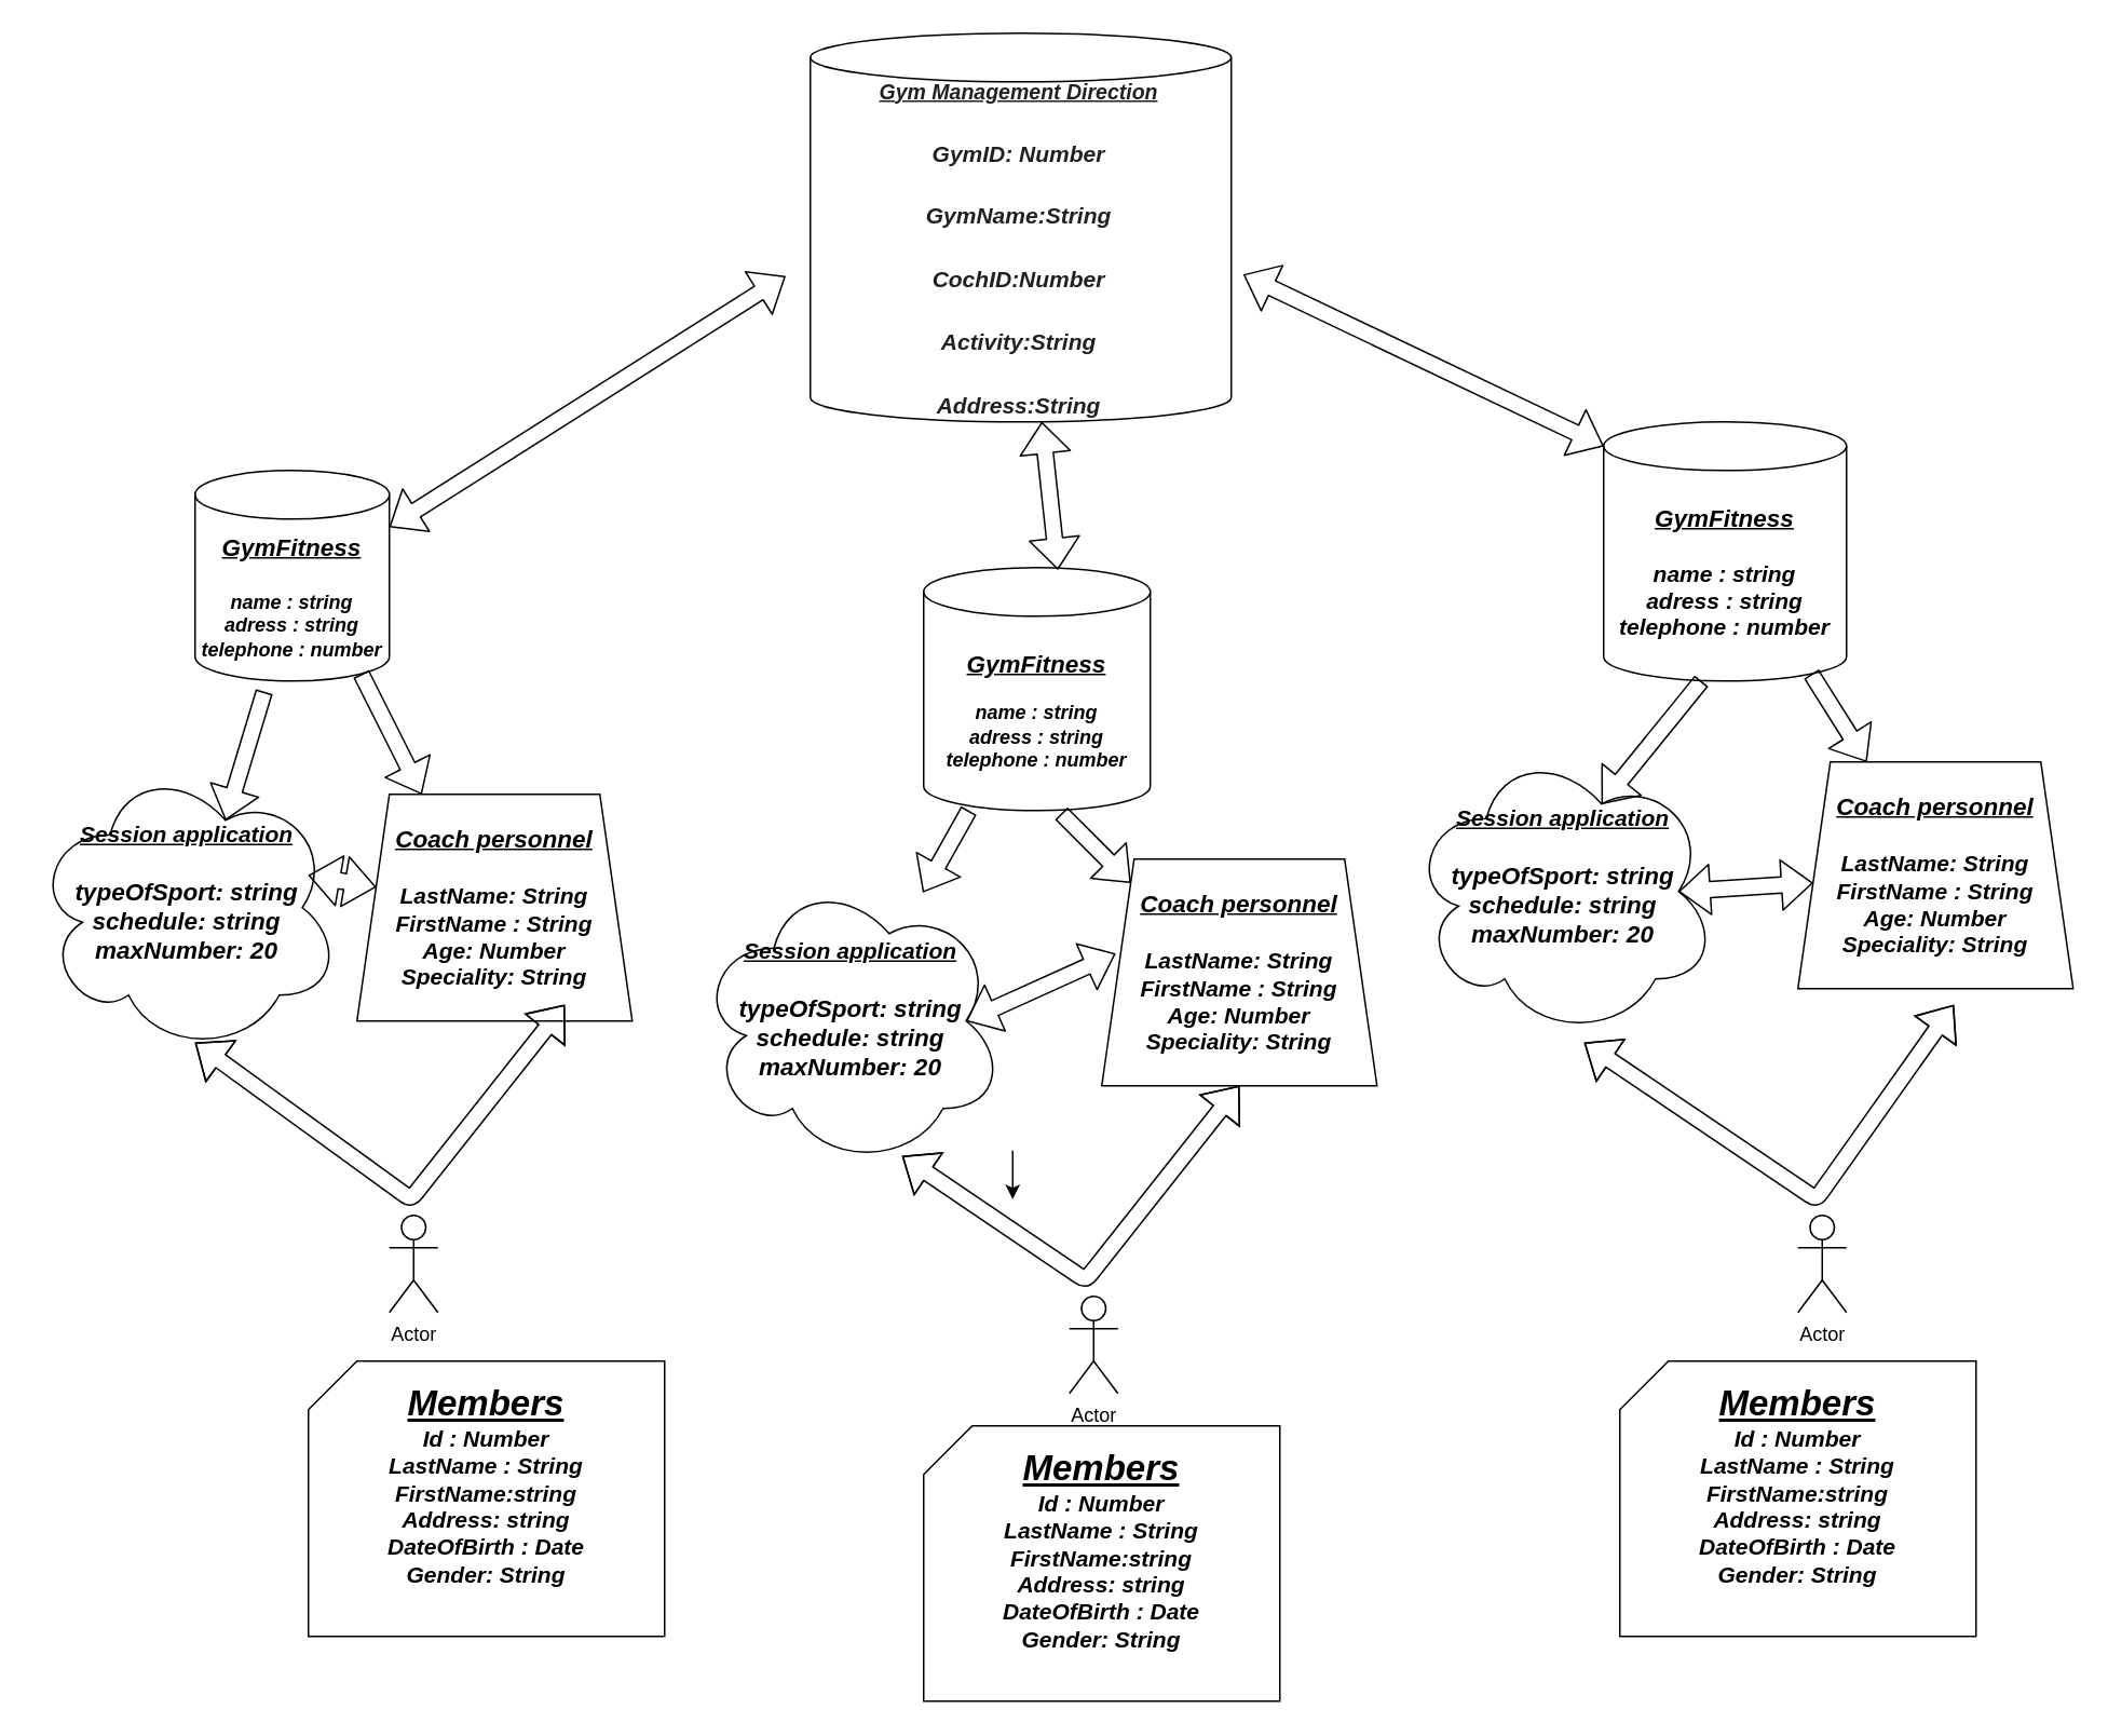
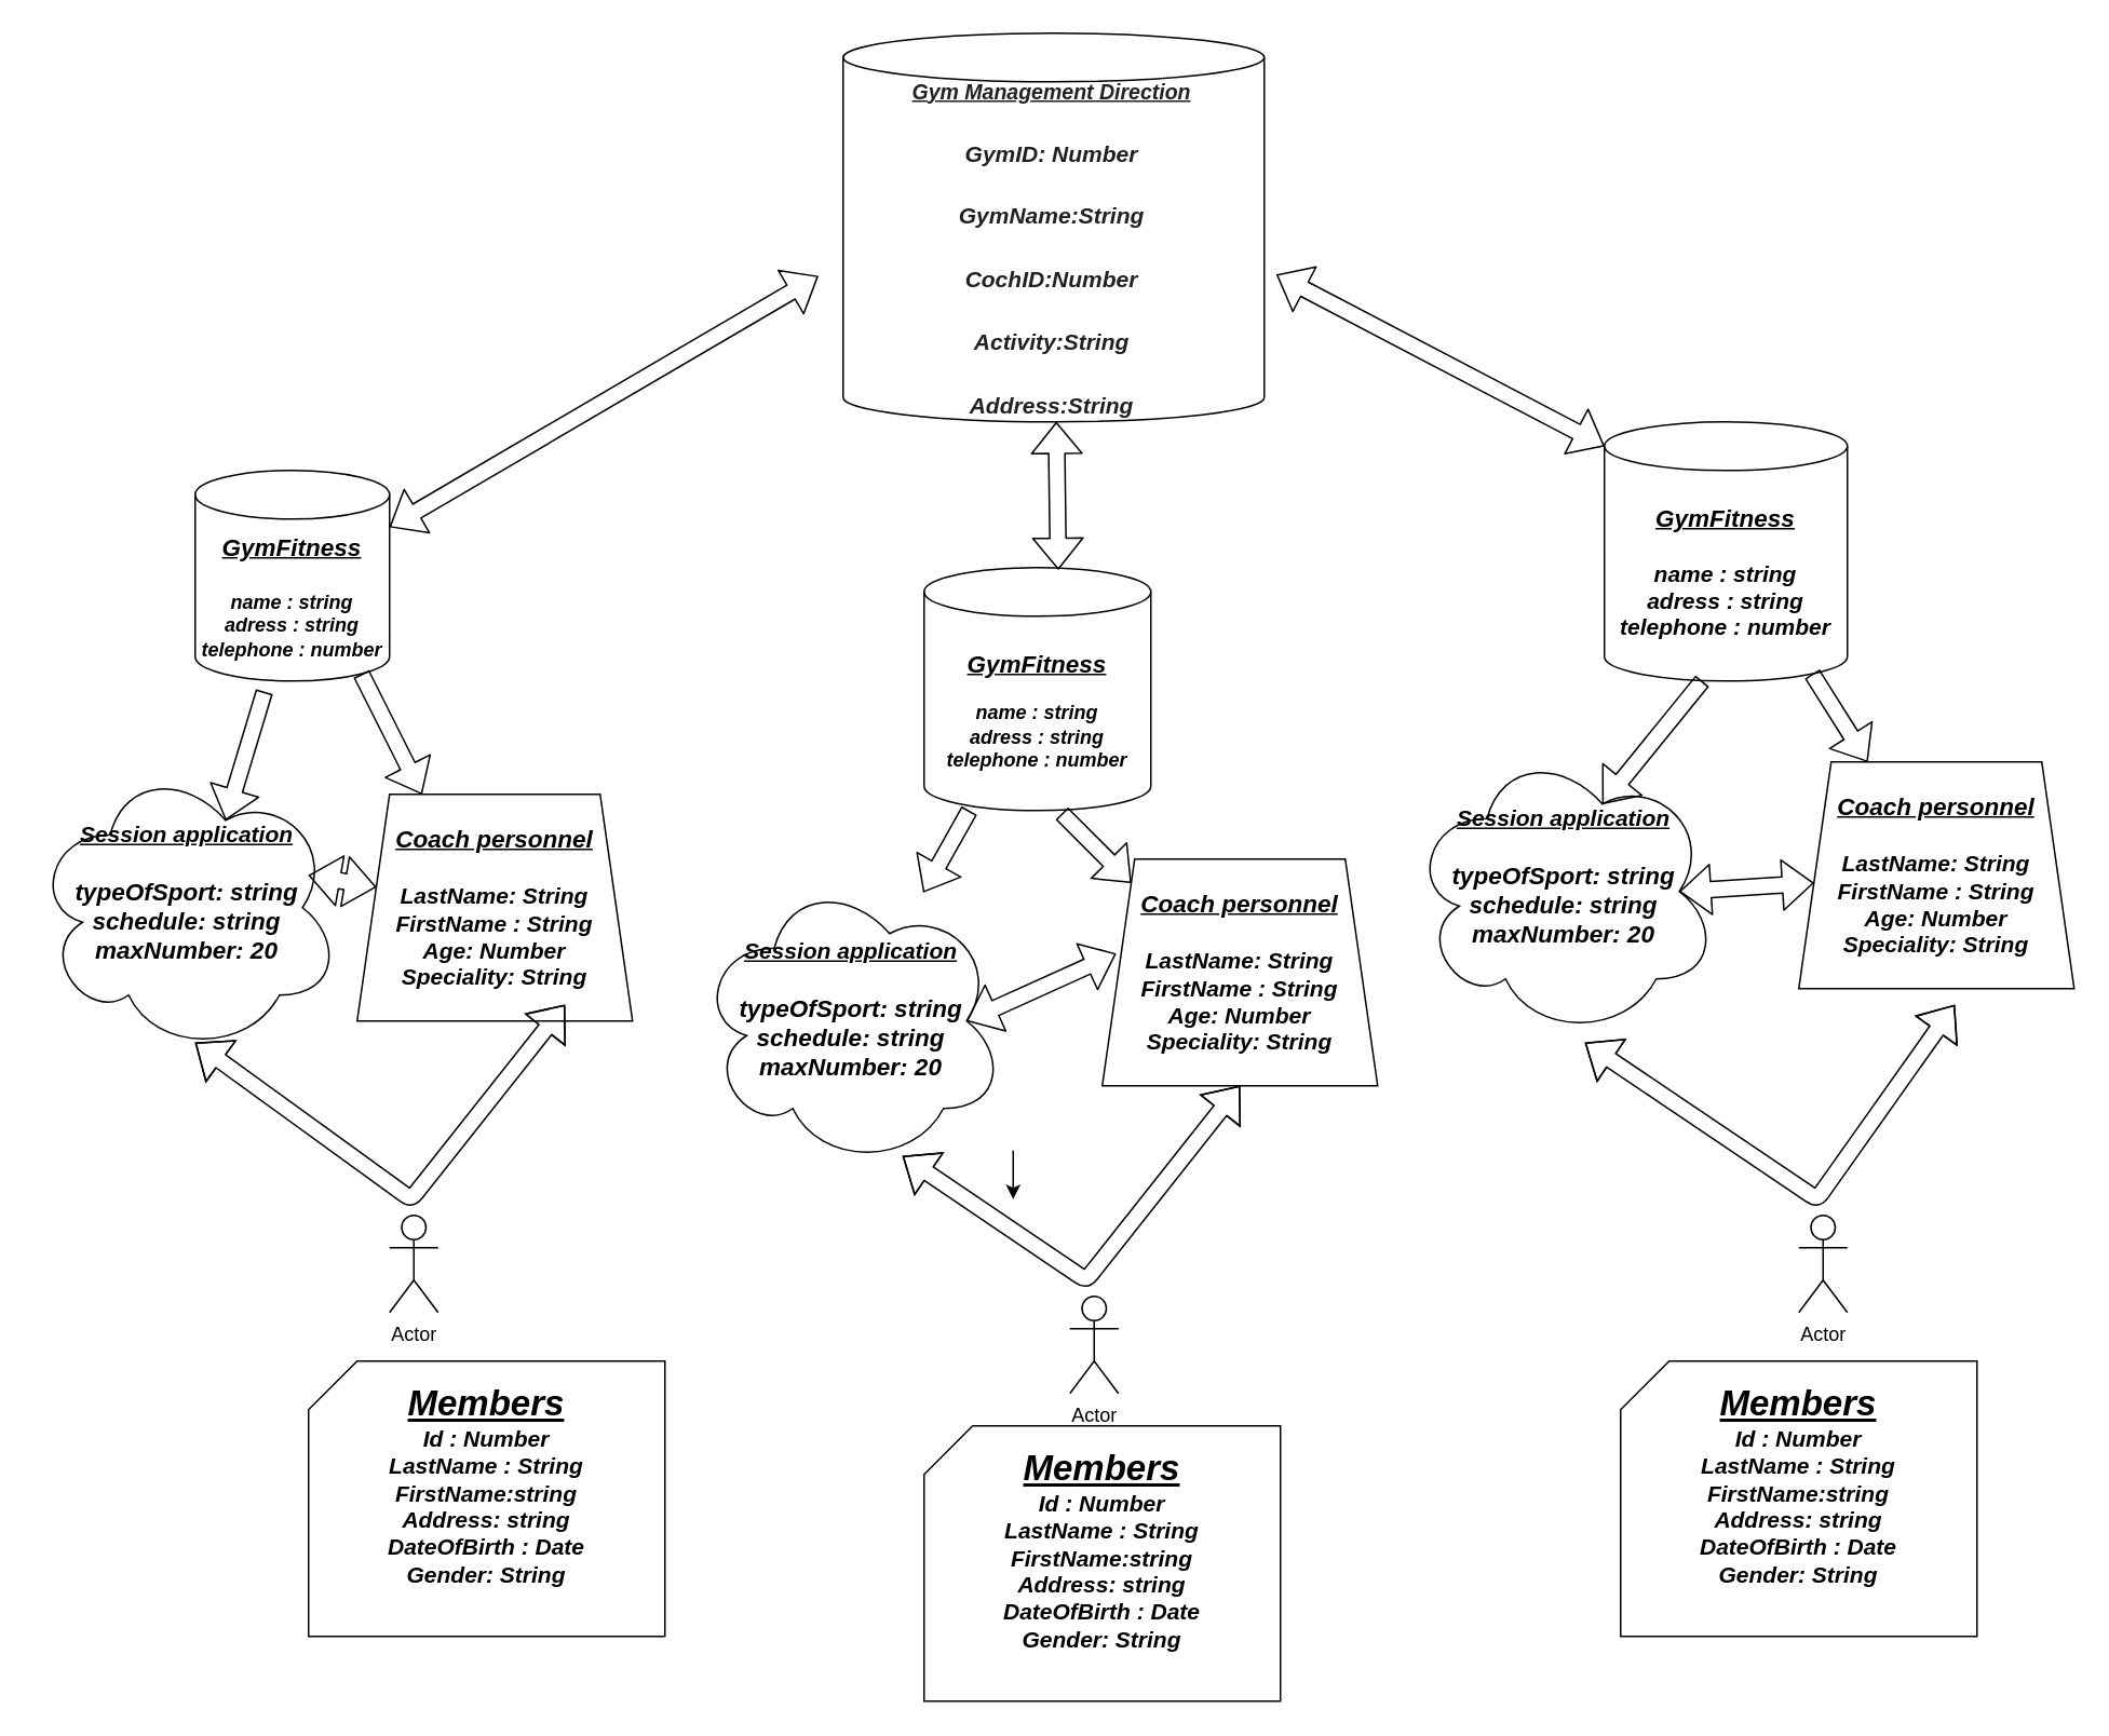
- <mxCell id="2" value="&lt;pre class=&quot;tw-data-text tw-text-large XcVN5d tw-ta&quot; id=&quot;tw-target-text&quot; dir=&quot;ltr&quot; style=&quot;line-height: 36px ; border: none ; padding: 2px 0.14em 2px 0px ; position: relative ; margin-top: -2px ; margin-bottom: -2px ; resize: none ; font-family: inherit ; overflow: hidden ; width: 294px ; overflow-wrap: break-word ; color: rgb(32 , 33 , 36) ; font-size: 13px&quot;&gt;&lt;span lang=&quot;en&quot;&gt;&lt;u&gt;&lt;font style=&quot;font-size: 13px&quot;&gt;&lt;i&gt;&lt;b&gt;Gym Management Direction&lt;/b&gt;&lt;/i&gt;&lt;/font&gt;&lt;/u&gt;&lt;/span&gt;&lt;/pre&gt;&lt;pre class=&quot;tw-data-text tw-text-large XcVN5d tw-ta&quot; id=&quot;tw-target-text&quot; dir=&quot;ltr&quot; style=&quot;line-height: 36px ; border: none ; padding: 2px 0.14em 2px 0px ; position: relative ; margin-top: -2px ; margin-bottom: -2px ; resize: none ; font-family: inherit ; overflow: hidden ; width: 294px ; overflow-wrap: break-word ; color: rgb(32 , 33 , 36) ; font-size: 14px&quot;&gt;&lt;span lang=&quot;en&quot;&gt;&lt;b&gt;&lt;i&gt;&lt;font style=&quot;font-size: 14px&quot;&gt;GymID: Number&lt;/font&gt;&lt;/i&gt;&lt;/b&gt;&lt;/span&gt;&lt;/pre&gt;&lt;pre class=&quot;tw-data-text tw-text-large XcVN5d tw-ta&quot; id=&quot;tw-target-text&quot; dir=&quot;ltr&quot; style=&quot;line-height: 36px ; border: none ; padding: 2px 0.14em 2px 0px ; position: relative ; margin-top: -2px ; margin-bottom: -2px ; resize: none ; font-family: inherit ; overflow: hidden ; width: 294px ; overflow-wrap: break-word ; color: rgb(32 , 33 , 36)&quot;&gt;&lt;span lang=&quot;en&quot;&gt;&lt;b&gt;&lt;i&gt;&lt;font style=&quot;font-size: 14px&quot;&gt;GymName:String&lt;/font&gt;&lt;/i&gt;&lt;/b&gt;&lt;/span&gt;&lt;/pre&gt;&lt;pre class=&quot;tw-data-text tw-text-large XcVN5d tw-ta&quot; id=&quot;tw-target-text&quot; dir=&quot;ltr&quot; style=&quot;line-height: 36px ; border: none ; padding: 2px 0.14em 2px 0px ; position: relative ; margin-top: -2px ; margin-bottom: -2px ; resize: none ; font-family: inherit ; overflow: hidden ; width: 294px ; overflow-wrap: break-word ; color: rgb(32 , 33 , 36)&quot;&gt;&lt;span lang=&quot;en&quot;&gt;&lt;b&gt;&lt;i&gt;&lt;font style=&quot;font-size: 14px&quot;&gt;CochID:Number&lt;/font&gt;&lt;/i&gt;&lt;/b&gt;&lt;/span&gt;&lt;/pre&gt;&lt;pre class=&quot;tw-data-text tw-text-large XcVN5d tw-ta&quot; id=&quot;tw-target-text&quot; dir=&quot;ltr&quot; style=&quot;line-height: 36px ; border: none ; padding: 2px 0.14em 2px 0px ; position: relative ; margin-top: -2px ; margin-bottom: -2px ; resize: none ; font-family: inherit ; overflow: hidden ; width: 294px ; overflow-wrap: break-word ; color: rgb(32 , 33 , 36)&quot;&gt;&lt;b&gt;&lt;i&gt;&lt;font style=&quot;font-size: 14px&quot;&gt;Activity:String&lt;/font&gt;&lt;/i&gt;&lt;/b&gt;&lt;/pre&gt;&lt;pre class=&quot;tw-data-text tw-text-large XcVN5d tw-ta&quot; id=&quot;tw-target-text&quot; dir=&quot;ltr&quot; style=&quot;line-height: 36px ; border: none ; padding: 2px 0.14em 2px 0px ; position: relative ; margin-top: -2px ; margin-bottom: -2px ; resize: none ; font-family: inherit ; overflow: hidden ; width: 294px ; overflow-wrap: break-word ; color: rgb(32 , 33 , 36)&quot;&gt;&lt;b&gt;&lt;i&gt;&lt;font style=&quot;font-size: 14px&quot;&gt;Address:String&lt;/font&gt;&lt;/i&gt;&lt;/b&gt;&lt;/pre&gt;" style="shape=cylinder3;whiteSpace=wrap;html=1;boundedLbl=1;backgroundOutline=1;size=15;align=center;" vertex="1" parent="1"><mxGeometry x="500" y="20" width="260" height="240" as="geometry" /></mxCell>
+ <mxCell id="2" value="&lt;pre class=&quot;tw-data-text tw-text-large XcVN5d tw-ta&quot; id=&quot;tw-target-text&quot; dir=&quot;ltr&quot; style=&quot;line-height: 36px ; border: none ; padding: 2px 0.14em 2px 0px ; position: relative ; margin-top: -2px ; margin-bottom: -2px ; resize: none ; font-family: inherit ; overflow: hidden ; width: 294px ; overflow-wrap: break-word ; color: rgb(32 , 33 , 36) ; font-size: 13px&quot;&gt;&lt;span lang=&quot;en&quot;&gt;&lt;u&gt;&lt;font style=&quot;font-size: 13px&quot;&gt;&lt;i&gt;&lt;b&gt;Gym Management Direction&lt;/b&gt;&lt;/i&gt;&lt;/font&gt;&lt;/u&gt;&lt;/span&gt;&lt;/pre&gt;&lt;pre class=&quot;tw-data-text tw-text-large XcVN5d tw-ta&quot; id=&quot;tw-target-text&quot; dir=&quot;ltr&quot; style=&quot;line-height: 36px ; border: none ; padding: 2px 0.14em 2px 0px ; position: relative ; margin-top: -2px ; margin-bottom: -2px ; resize: none ; font-family: inherit ; overflow: hidden ; width: 294px ; overflow-wrap: break-word ; color: rgb(32 , 33 , 36) ; font-size: 14px&quot;&gt;&lt;span lang=&quot;en&quot;&gt;&lt;b&gt;&lt;i&gt;&lt;font style=&quot;font-size: 14px&quot;&gt;GymID: Number&lt;/font&gt;&lt;/i&gt;&lt;/b&gt;&lt;/span&gt;&lt;/pre&gt;&lt;pre class=&quot;tw-data-text tw-text-large XcVN5d tw-ta&quot; id=&quot;tw-target-text&quot; dir=&quot;ltr&quot; style=&quot;line-height: 36px ; border: none ; padding: 2px 0.14em 2px 0px ; position: relative ; margin-top: -2px ; margin-bottom: -2px ; resize: none ; font-family: inherit ; overflow: hidden ; width: 294px ; overflow-wrap: break-word ; color: rgb(32 , 33 , 36)&quot;&gt;&lt;span lang=&quot;en&quot;&gt;&lt;b&gt;&lt;i&gt;&lt;font style=&quot;font-size: 14px&quot;&gt;GymName:String&lt;/font&gt;&lt;/i&gt;&lt;/b&gt;&lt;/span&gt;&lt;/pre&gt;&lt;pre class=&quot;tw-data-text tw-text-large XcVN5d tw-ta&quot; id=&quot;tw-target-text&quot; dir=&quot;ltr&quot; style=&quot;line-height: 36px ; border: none ; padding: 2px 0.14em 2px 0px ; position: relative ; margin-top: -2px ; margin-bottom: -2px ; resize: none ; font-family: inherit ; overflow: hidden ; width: 294px ; overflow-wrap: break-word ; color: rgb(32 , 33 , 36)&quot;&gt;&lt;span lang=&quot;en&quot;&gt;&lt;b&gt;&lt;i&gt;&lt;font style=&quot;font-size: 14px&quot;&gt;CochID:Number&lt;/font&gt;&lt;/i&gt;&lt;/b&gt;&lt;/span&gt;&lt;/pre&gt;&lt;pre class=&quot;tw-data-text tw-text-large XcVN5d tw-ta&quot; id=&quot;tw-target-text&quot; dir=&quot;ltr&quot; style=&quot;line-height: 36px ; border: none ; padding: 2px 0.14em 2px 0px ; position: relative ; margin-top: -2px ; margin-bottom: -2px ; resize: none ; font-family: inherit ; overflow: hidden ; width: 294px ; overflow-wrap: break-word ; color: rgb(32 , 33 , 36)&quot;&gt;&lt;b&gt;&lt;i&gt;&lt;font style=&quot;font-size: 14px&quot;&gt;Activity:String&lt;/font&gt;&lt;/i&gt;&lt;/b&gt;&lt;/pre&gt;&lt;pre class=&quot;tw-data-text tw-text-large XcVN5d tw-ta&quot; id=&quot;tw-target-text&quot; dir=&quot;ltr&quot; style=&quot;line-height: 36px ; border: none ; padding: 2px 0.14em 2px 0px ; position: relative ; margin-top: -2px ; margin-bottom: -2px ; resize: none ; font-family: inherit ; overflow: hidden ; width: 294px ; overflow-wrap: break-word ; color: rgb(32 , 33 , 36)&quot;&gt;&lt;b&gt;&lt;i&gt;&lt;font style=&quot;font-size: 14px&quot;&gt;Address:String&lt;/font&gt;&lt;/i&gt;&lt;/b&gt;&lt;/pre&gt;" style="shape=cylinder3;whiteSpace=wrap;html=1;boundedLbl=1;backgroundOutline=1;size=15;align=center;" vertex="1" parent="1"><mxGeometry x="520" y="20" width="260" height="240" as="geometry" /></mxCell>
